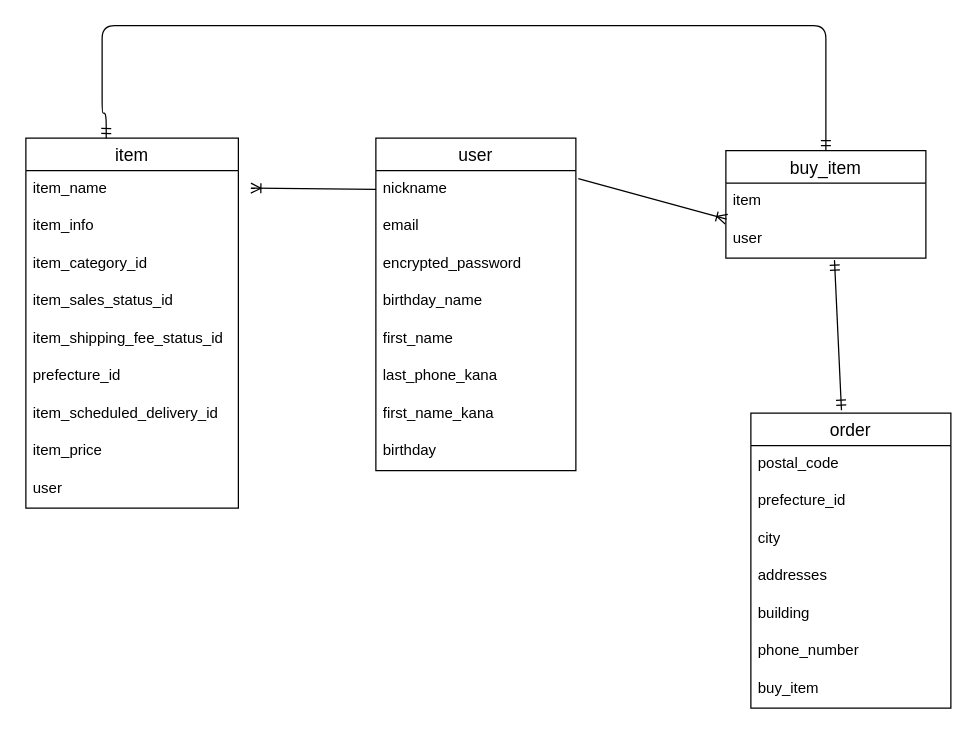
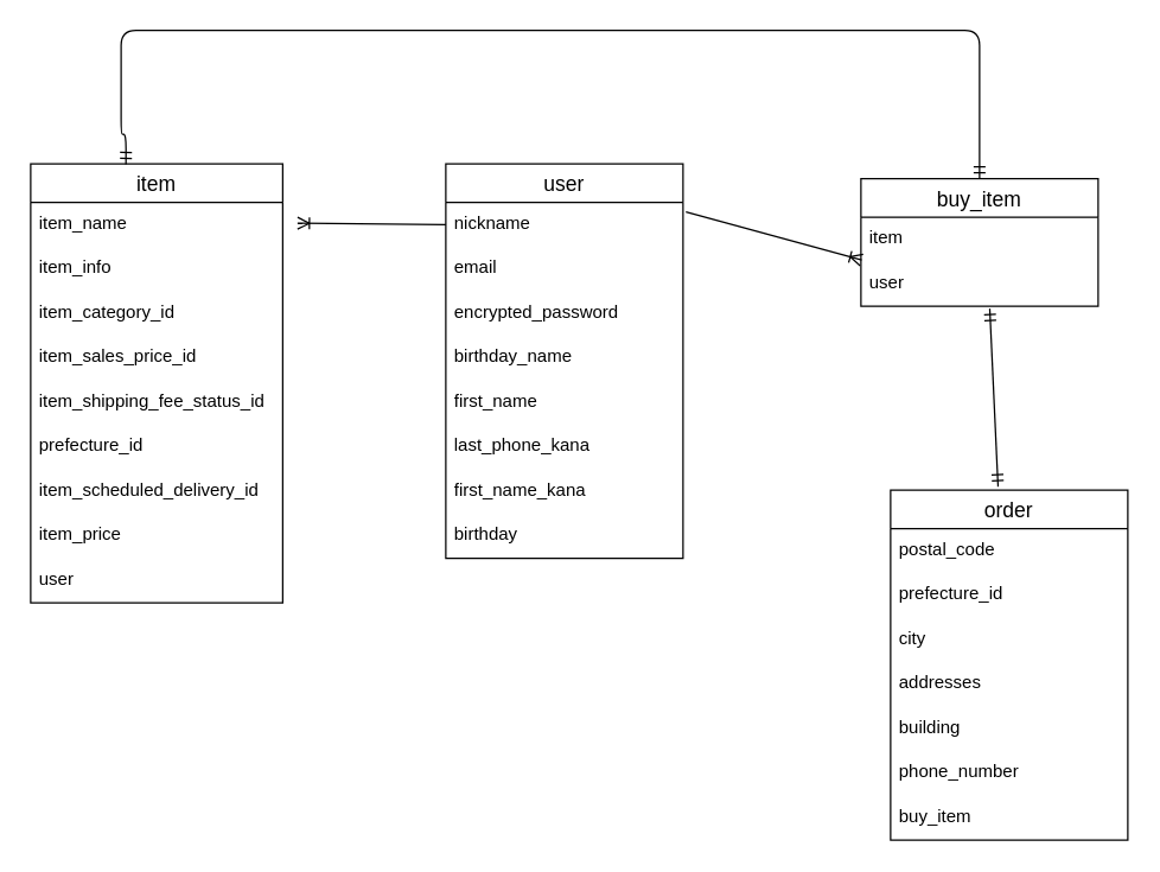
- <mxCell id="6" value="item_sales_status_id" style="text;strokeColor=none;fillColor=none;spacingLeft=4;spacingRight=4;overflow=hidden;rotatable=0;points=[[0,0.5],[1,0.5]];portConstraint=eastwest;fontSize=12;" vertex="1" parent="2"><mxGeometry y="116" width="170" height="30" as="geometry" /></mxCell>
+ <mxCell id="6" value="item_sales_price_id" style="text;strokeColor=none;fillColor=none;spacingLeft=4;spacingRight=4;overflow=hidden;rotatable=0;points=[[0,0.5],[1,0.5]];portConstraint=eastwest;fontSize=12;" vertex="1" parent="2"><mxGeometry y="116" width="170" height="30" as="geometry" /></mxCell>
